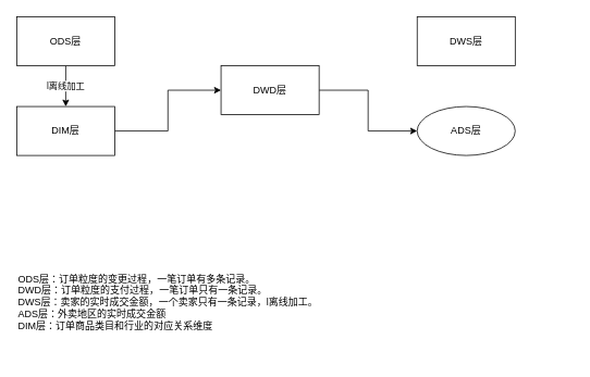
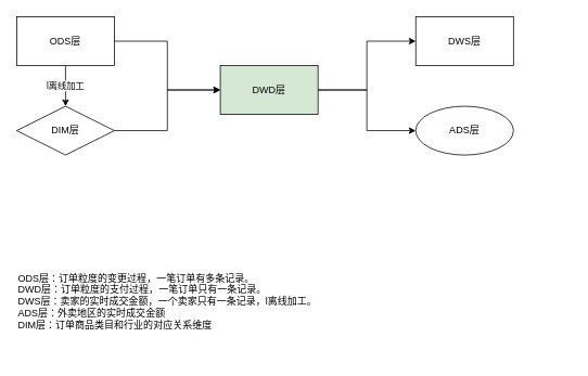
+ <mxCell id="2" style="edgeStyle=orthogonalEdgeStyle;rounded=0;orthogonalLoop=1;jettySize=auto;html=1;entryX=0;entryY=0.5;entryDx=0;entryDy=0;" edge="1" parent="1" source="4" target="11"><mxGeometry relative="1" as="geometry" /></mxCell>
+ <mxCell id="9" style="edgeStyle=orthogonalEdgeStyle;rounded=0;orthogonalLoop=1;jettySize=auto;html=1;entryX=0;entryY=0.5;entryDx=0;entryDy=0;" edge="1" parent="1" source="11" target="7"><mxGeometry relative="1" as="geometry" /></mxCell>
- <mxCell id="11" value="DWD层" style="rounded=0;whiteSpace=wrap;html=1;" vertex="1" parent="1"><mxGeometry x="270" y="80" width="120" height="60" as="geometry" /></mxCell>
+ <mxCell id="11" value="DWD层" style="rounded=0;whiteSpace=wrap;html=1;fillColor=#d5e8d4;" vertex="1" parent="1"><mxGeometry x="270" y="80" width="120" height="60" as="geometry" /></mxCell>
- <mxCell id="6" value="DIM层" style="rounded=0;whiteSpace=wrap;html=1;" vertex="1" parent="1"><mxGeometry x="20" y="130" width="120" height="60" as="geometry" /></mxCell>
+ <mxCell id="6" value="DIM层" style="rhombus;whiteSpace=wrap;html=1;" vertex="1" parent="1"><mxGeometry x="20" y="130" width="120" height="60" as="geometry" /></mxCell>
